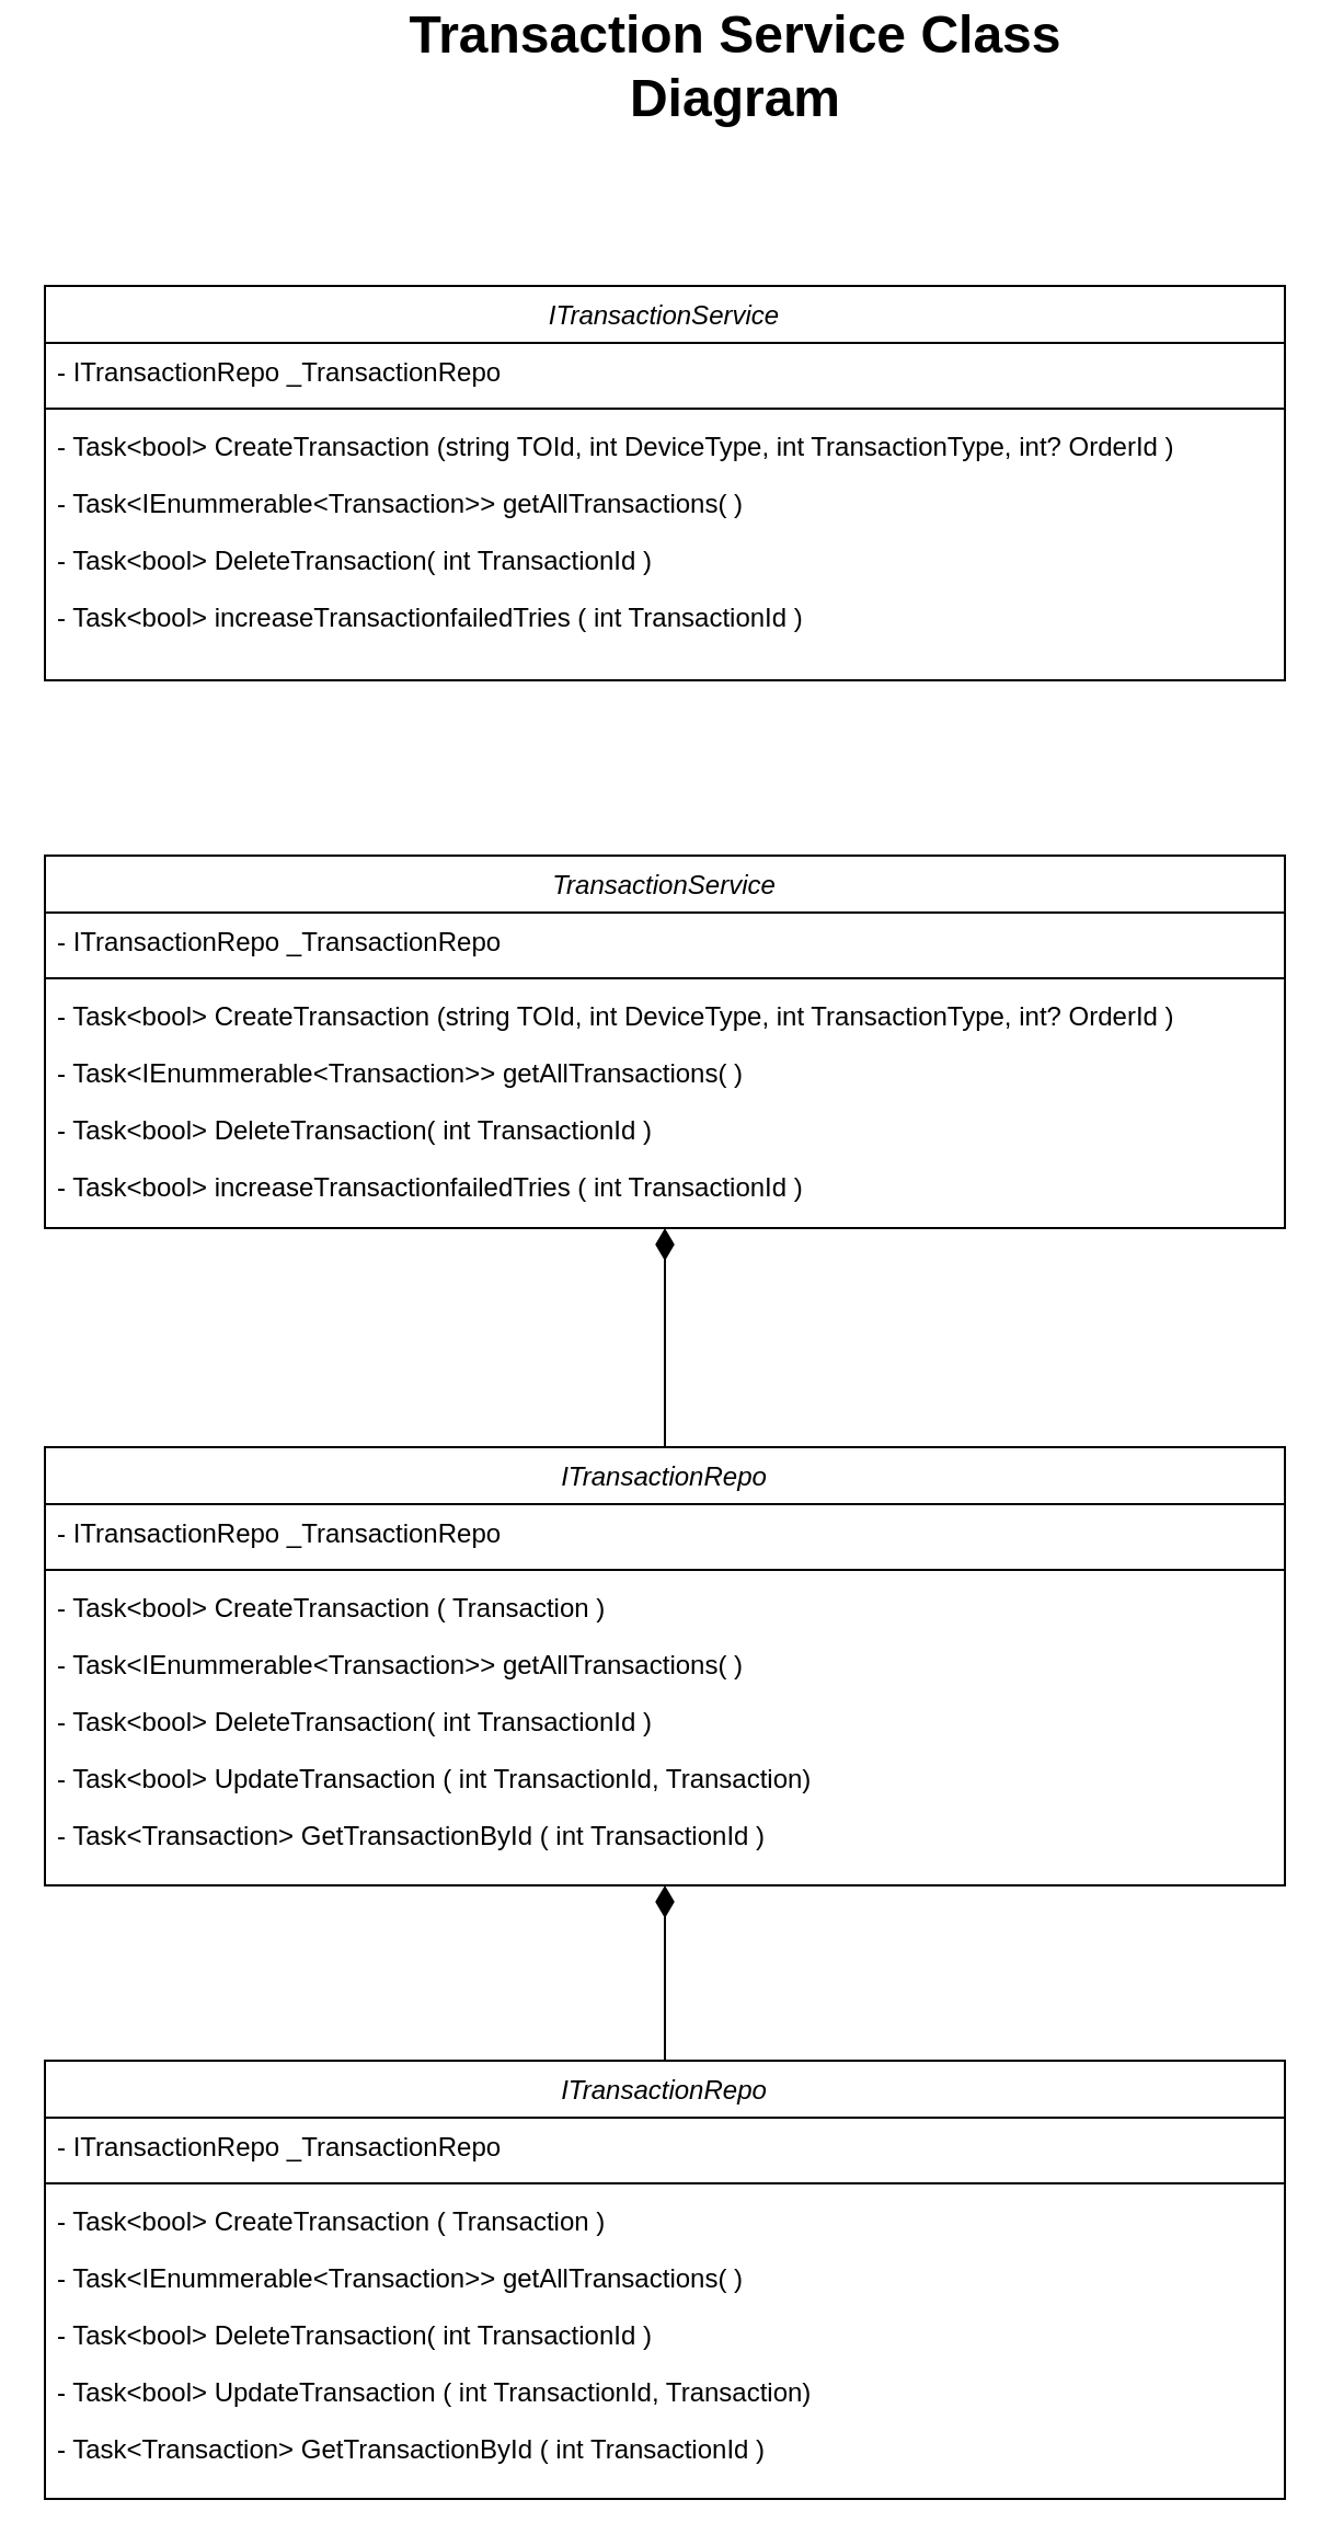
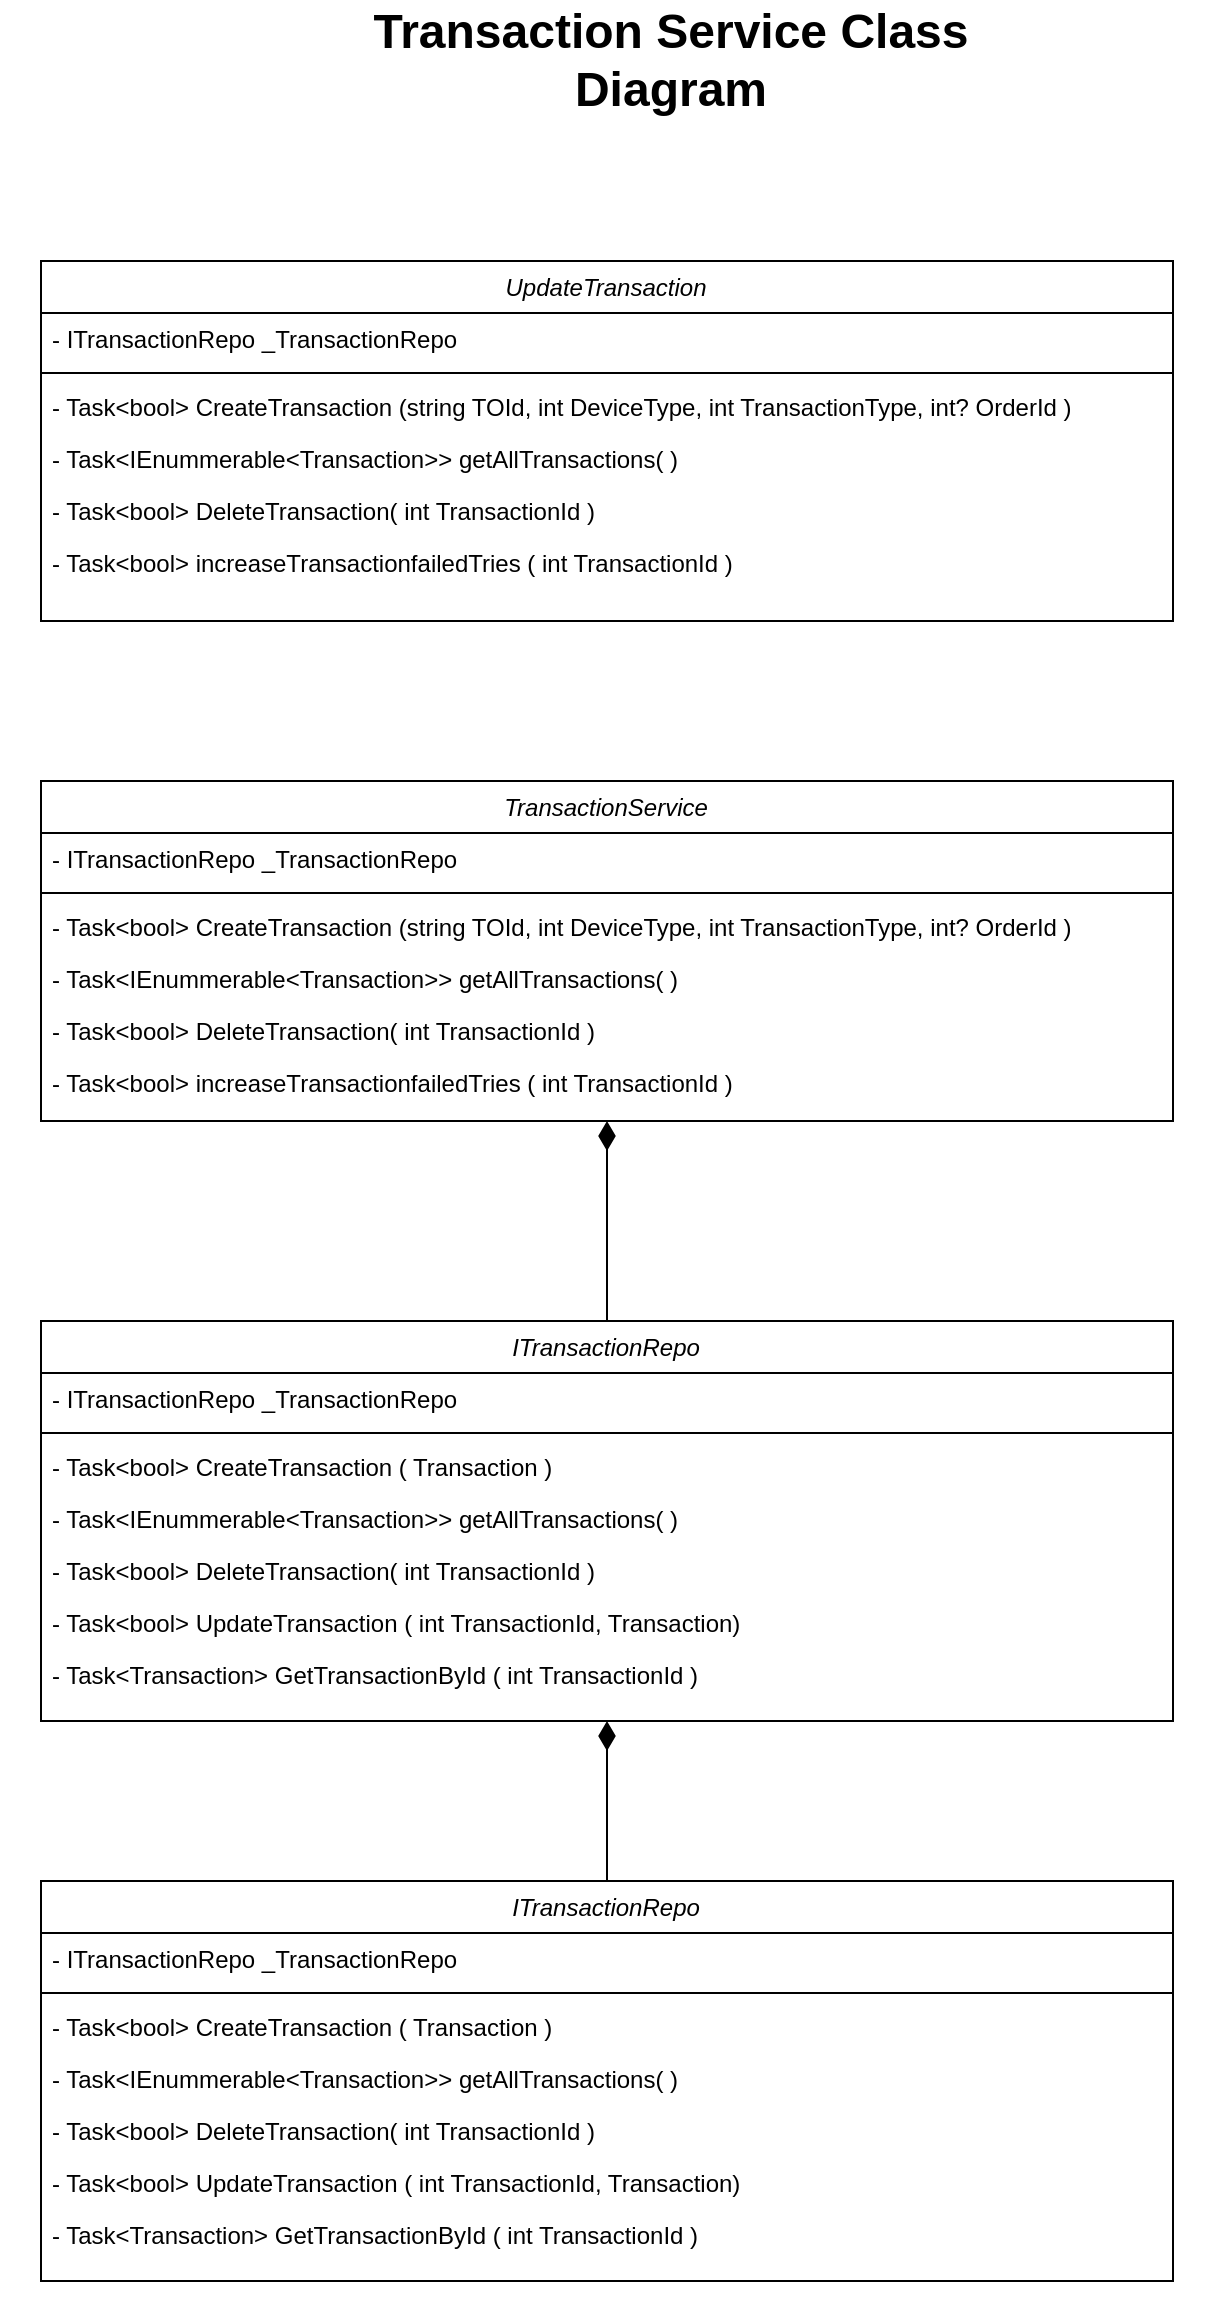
- <mxCell id="2" value="ITransactionService" style="swimlane;fontStyle=2;align=center;verticalAlign=top;childLayout=stackLayout;horizontal=1;startSize=26;horizontalStack=0;resizeParent=1;resizeLast=0;collapsible=1;marginBottom=0;rounded=0;shadow=0;strokeWidth=1;" vertex="1" parent="1"><mxGeometry x="20" y="130" width="566" height="180" as="geometry"><mxRectangle x="230" y="140" width="160" height="26" as="alternateBounds" /></mxGeometry></mxCell>
+ <mxCell id="2" value="UpdateTransaction" style="swimlane;fontStyle=2;align=center;verticalAlign=top;childLayout=stackLayout;horizontal=1;startSize=26;horizontalStack=0;resizeParent=1;resizeLast=0;collapsible=1;marginBottom=0;rounded=0;shadow=0;strokeWidth=1;" vertex="1" parent="1"><mxGeometry x="20" y="130" width="566" height="180" as="geometry"><mxRectangle x="230" y="140" width="160" height="26" as="alternateBounds" /></mxGeometry></mxCell>
